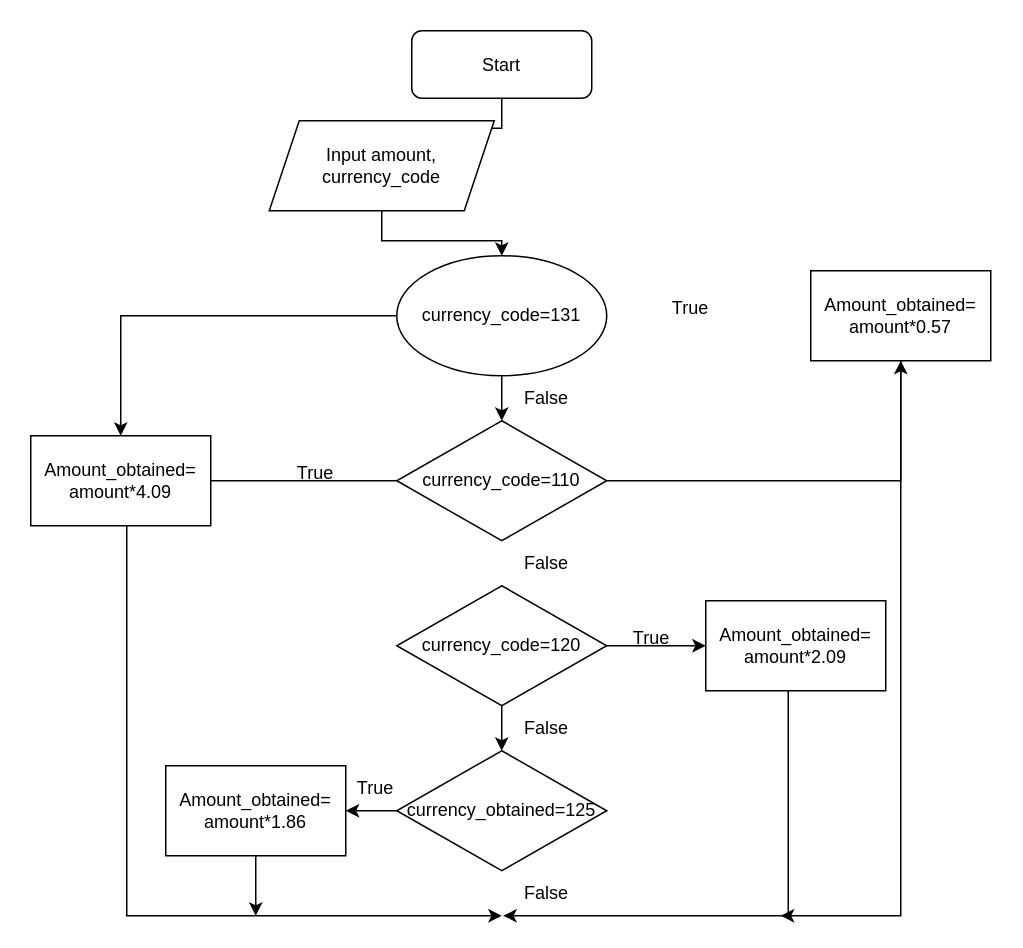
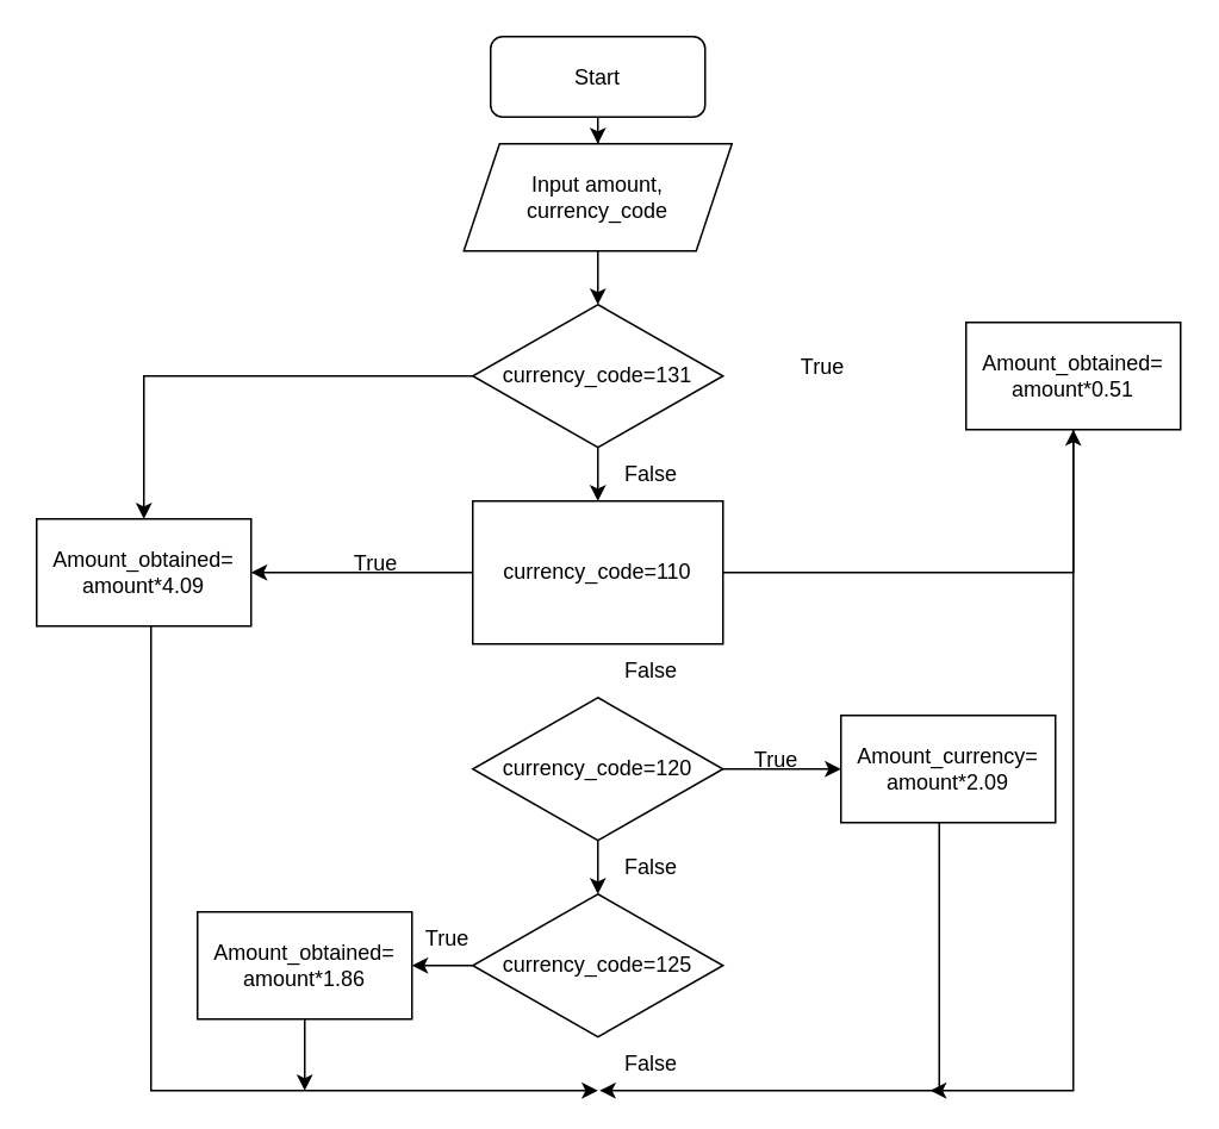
- <mxCell id="5" value="Input amount, currency_code" style="shape=parallelogram;perimeter=parallelogramPerimeter;whiteSpace=wrap;html=1;fixedSize=1;" vertex="1" parent="1"><mxGeometry x="179" y="80" width="150" height="60" as="geometry" /></mxCell>
+ <mxCell id="5" value="Input amount, currency_code" style="shape=parallelogram;perimeter=parallelogramPerimeter;whiteSpace=wrap;html=1;fixedSize=1;" vertex="1" parent="1"><mxGeometry x="259" y="80" width="150" height="60" as="geometry" /></mxCell>
- <mxCell id="8" value="currency_code=131" style="ellipse;whiteSpace=wrap;html=1;" vertex="1" parent="1"><mxGeometry x="264" y="170" width="140" height="80" as="geometry" /></mxCell>
+ <mxCell id="8" value="currency_code=131" style="rhombus;whiteSpace=wrap;html=1;" vertex="1" parent="1"><mxGeometry x="264" y="170" width="140" height="80" as="geometry" /></mxCell>
- <mxCell id="17" value="Amount_obtained= amount*0.57" style="rounded=0;whiteSpace=wrap;html=1;" vertex="1" parent="1"><mxGeometry x="540" y="180" width="120" height="60" as="geometry" /></mxCell>
+ <mxCell id="17" value="Amount_obtained= amount*0.51" style="rounded=0;whiteSpace=wrap;html=1;" vertex="1" parent="1"><mxGeometry x="540" y="180" width="120" height="60" as="geometry" /></mxCell>
- <mxCell id="10" value="" style="edgeStyle=orthogonalEdgeStyle;rounded=0;orthogonalLoop=1;jettySize=auto;html=1;endArrow=none;" edge="1" parent="1" source="11" target="19"><mxGeometry relative="1" as="geometry" /></mxCell>
+ <mxCell id="10" value="" style="edgeStyle=orthogonalEdgeStyle;rounded=0;orthogonalLoop=1;jettySize=auto;html=1;" edge="1" parent="1" source="11" target="19"><mxGeometry relative="1" as="geometry" /></mxCell>
- <mxCell id="11" value="currency_code=110" style="rhombus;whiteSpace=wrap;html=1;" vertex="1" parent="1"><mxGeometry x="264" y="280" width="140" height="80" as="geometry" /></mxCell>
+ <mxCell id="11" value="currency_code=110" style="whiteSpace=wrap;html=1;rounded=0;" vertex="1" parent="1"><mxGeometry x="264" y="280" width="140" height="80" as="geometry" /></mxCell>
- <mxCell id="20" value="Amount_obtained= amount*2.09" style="rounded=0;whiteSpace=wrap;html=1;" vertex="1" parent="1"><mxGeometry x="470" y="400" width="120" height="60" as="geometry" /></mxCell>
+ <mxCell id="20" value="Amount_currency= amount*2.09" style="rounded=0;whiteSpace=wrap;html=1;" vertex="1" parent="1"><mxGeometry x="470" y="400" width="120" height="60" as="geometry" /></mxCell>
- <mxCell id="16" value="currency_obtained=125" style="rhombus;whiteSpace=wrap;html=1;" vertex="1" parent="1"><mxGeometry x="264" y="500" width="140" height="80" as="geometry" /></mxCell>
+ <mxCell id="16" value="currency_code=125" style="rhombus;whiteSpace=wrap;html=1;" vertex="1" parent="1"><mxGeometry x="264" y="500" width="140" height="80" as="geometry" /></mxCell>
